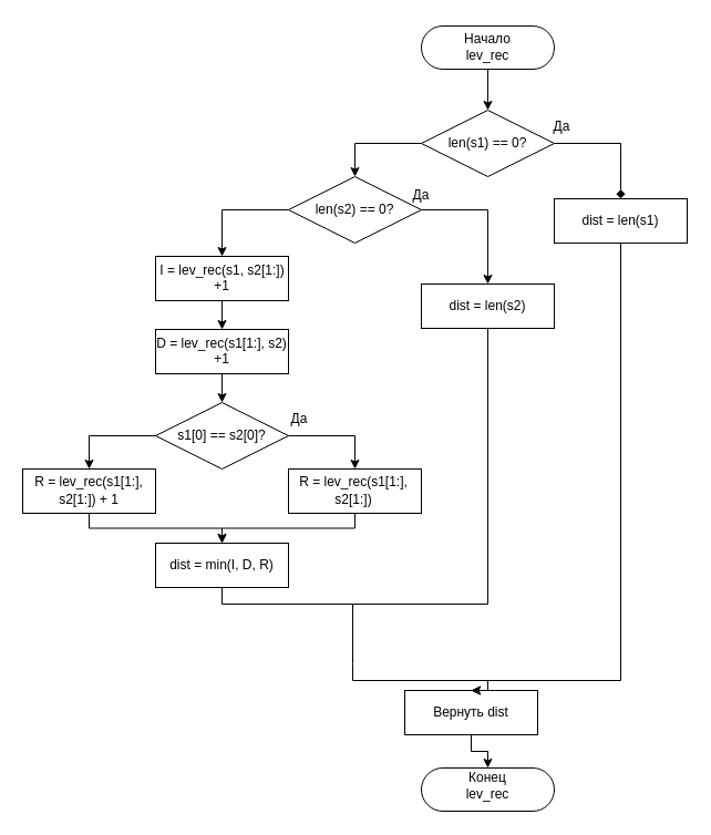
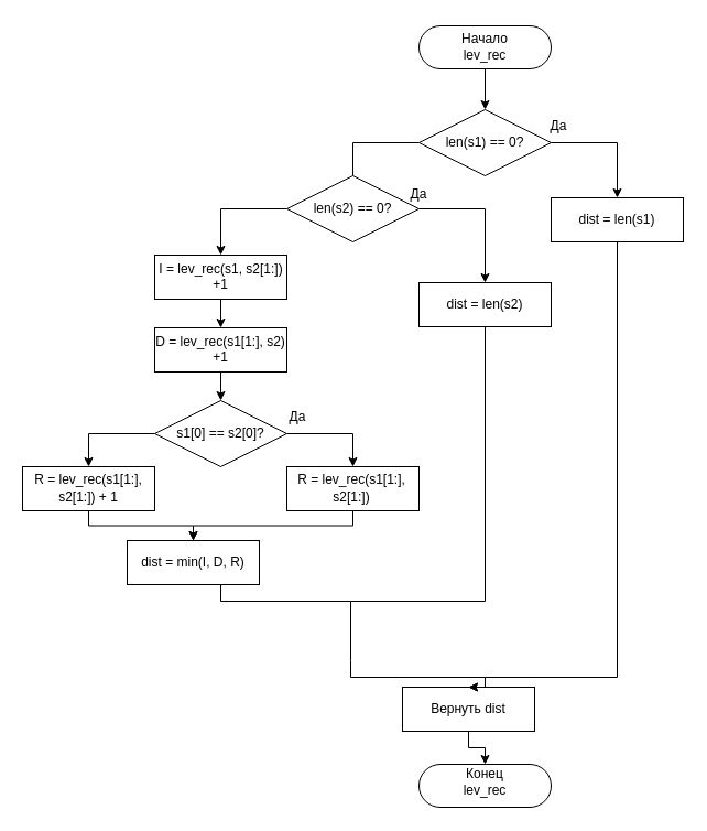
- <mxCell id="10" value="" style="endArrow=classic;html=1;rounded=0;exitX=0;exitY=0.5;exitDx=0;exitDy=0;entryX=0.5;entryY=0;entryDx=0;entryDy=0;edgeStyle=orthogonalEdgeStyle;" parent="1" source="3" target="7" edge="1"><mxGeometry width="50" height="50" relative="1" as="geometry"><mxPoint x="395" y="414" as="sourcePoint" /><mxPoint x="445" y="364" as="targetPoint" /></mxGeometry></mxCell>
+ <mxCell id="10" value="" style="endArrow=none;html=1;rounded=0;exitX=0;exitY=0.5;exitDx=0;exitDy=0;entryX=0.5;entryY=0;entryDx=0;entryDy=0;edgeStyle=orthogonalEdgeStyle;" parent="1" source="3" target="7" edge="1"><mxGeometry width="50" height="50" relative="1" as="geometry"><mxPoint x="395" y="414" as="sourcePoint" /><mxPoint x="445" y="364" as="targetPoint" /></mxGeometry></mxCell>
- <mxCell id="6" value="" style="endArrow=diamond;html=1;rounded=0;exitX=1;exitY=0.5;exitDx=0;exitDy=0;entryX=0.5;entryY=0;entryDx=0;entryDy=0;edgeStyle=orthogonalEdgeStyle;" parent="1" source="3" target="5" edge="1"><mxGeometry width="50" height="50" relative="1" as="geometry"><mxPoint x="395" y="414" as="sourcePoint" /><mxPoint x="445" y="364" as="targetPoint" /></mxGeometry></mxCell>
+ <mxCell id="6" value="" style="endArrow=classic;html=1;rounded=0;exitX=1;exitY=0.5;exitDx=0;exitDy=0;entryX=0.5;entryY=0;entryDx=0;entryDy=0;edgeStyle=orthogonalEdgeStyle;" parent="1" source="3" target="5" edge="1"><mxGeometry width="50" height="50" relative="1" as="geometry"><mxPoint x="395" y="414" as="sourcePoint" /><mxPoint x="445" y="364" as="targetPoint" /></mxGeometry></mxCell>
- <mxCell id="16" value="dist = min(I, D, R)" style="rounded=0;whiteSpace=wrap;html=1;" parent="1" vertex="1"><mxGeometry x="140" y="490" width="120" height="40" as="geometry" /></mxCell>
+ <mxCell id="16" value="dist = min(I, D, R)" style="rounded=0;whiteSpace=wrap;html=1;" parent="1" vertex="1"><mxGeometry x="115" y="490" width="120" height="40" as="geometry" /></mxCell>
